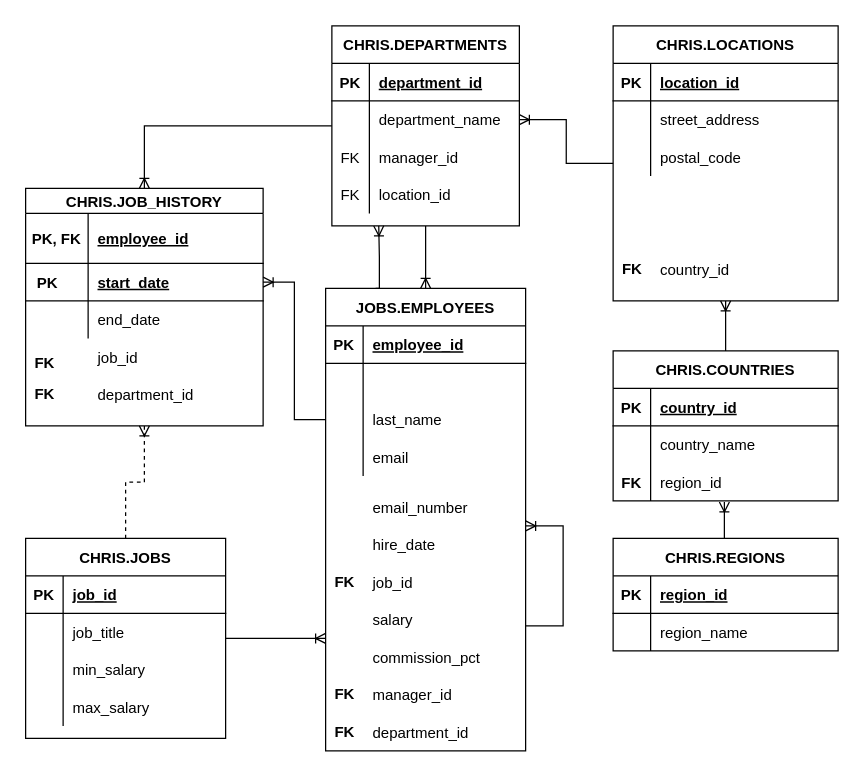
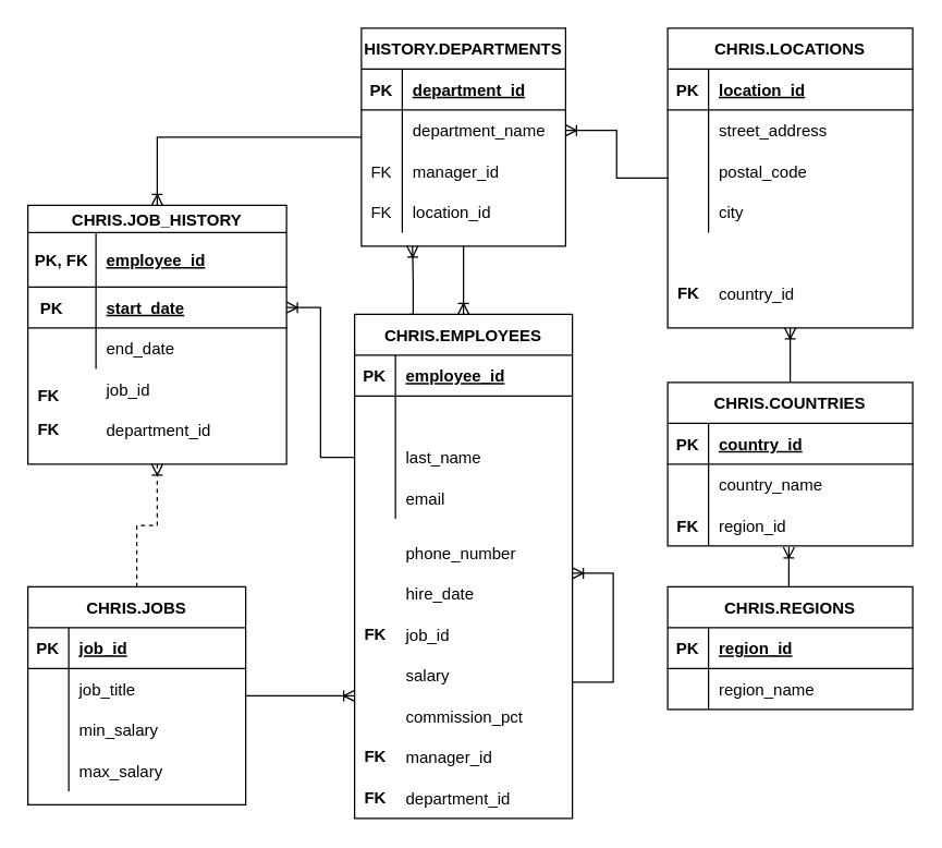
- <mxCell id="50" value="CHRIS.DEPARTMENTS" style="shape=table;startSize=30;container=1;collapsible=1;childLayout=tableLayout;fixedRows=1;rowLines=0;fontStyle=1;align=center;resizeLast=1;" vertex="1" parent="1"><mxGeometry x="265" y="20" width="150" height="160" as="geometry" /></mxCell>
+ <mxCell id="50" value="HISTORY.DEPARTMENTS" style="shape=table;startSize=30;container=1;collapsible=1;childLayout=tableLayout;fixedRows=1;rowLines=0;fontStyle=1;align=center;resizeLast=1;" vertex="1" parent="1"><mxGeometry x="265" y="20" width="150" height="160" as="geometry" /></mxCell>
+ <mxCell id="78" value="city" style="shape=partialRectangle;connectable=0;fillColor=none;top=0;left=0;bottom=0;right=0;align=left;spacingLeft=6;overflow=hidden;" vertex="1" parent="76"><mxGeometry x="30" width="150" height="30" as="geometry"><mxRectangle width="150" height="30" as="alternateBounds" /></mxGeometry></mxCell>
- <mxCell id="28" value="JOBS.EMPLOYEES" style="shape=table;startSize=30;container=1;collapsible=1;childLayout=tableLayout;fixedRows=1;rowLines=0;fontStyle=1;align=center;resizeLast=1;" vertex="1" parent="1"><mxGeometry x="260" y="230" width="160" height="370" as="geometry" /></mxCell>
+ <mxCell id="28" value="CHRIS.EMPLOYEES" style="shape=table;startSize=30;container=1;collapsible=1;childLayout=tableLayout;fixedRows=1;rowLines=0;fontStyle=1;align=center;resizeLast=1;" vertex="1" parent="1"><mxGeometry x="260" y="230" width="160" height="370" as="geometry" /></mxCell>
- <mxCell id="40" value="email_number" style="shape=partialRectangle;connectable=0;fillColor=none;top=0;left=0;bottom=0;right=0;align=left;spacingLeft=6;overflow=hidden;" vertex="1" parent="1"><mxGeometry x="290" y="390" width="150" height="30" as="geometry"><mxRectangle width="150" height="30" as="alternateBounds" /></mxGeometry></mxCell>
+ <mxCell id="40" value="phone_number" style="shape=partialRectangle;connectable=0;fillColor=none;top=0;left=0;bottom=0;right=0;align=left;spacingLeft=6;overflow=hidden;" vertex="1" parent="1"><mxGeometry x="290" y="390" width="150" height="30" as="geometry"><mxRectangle width="150" height="30" as="alternateBounds" /></mxGeometry></mxCell>
